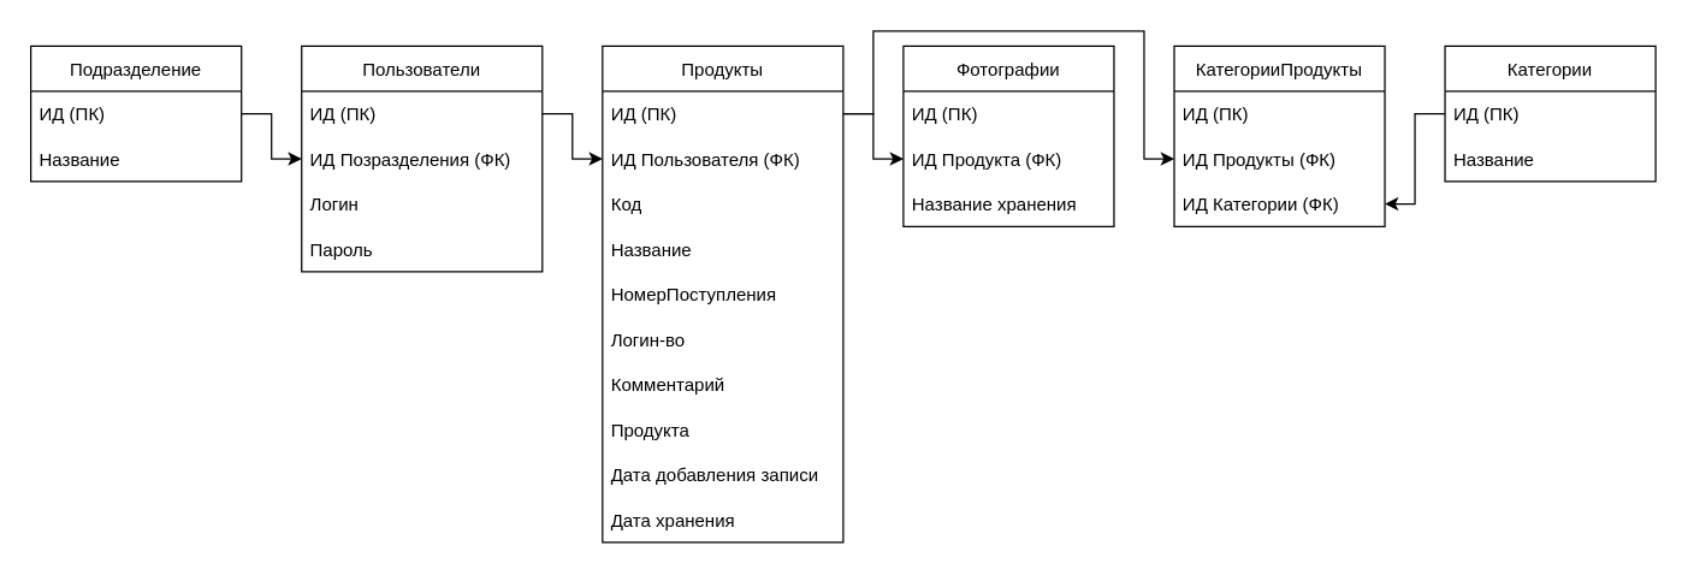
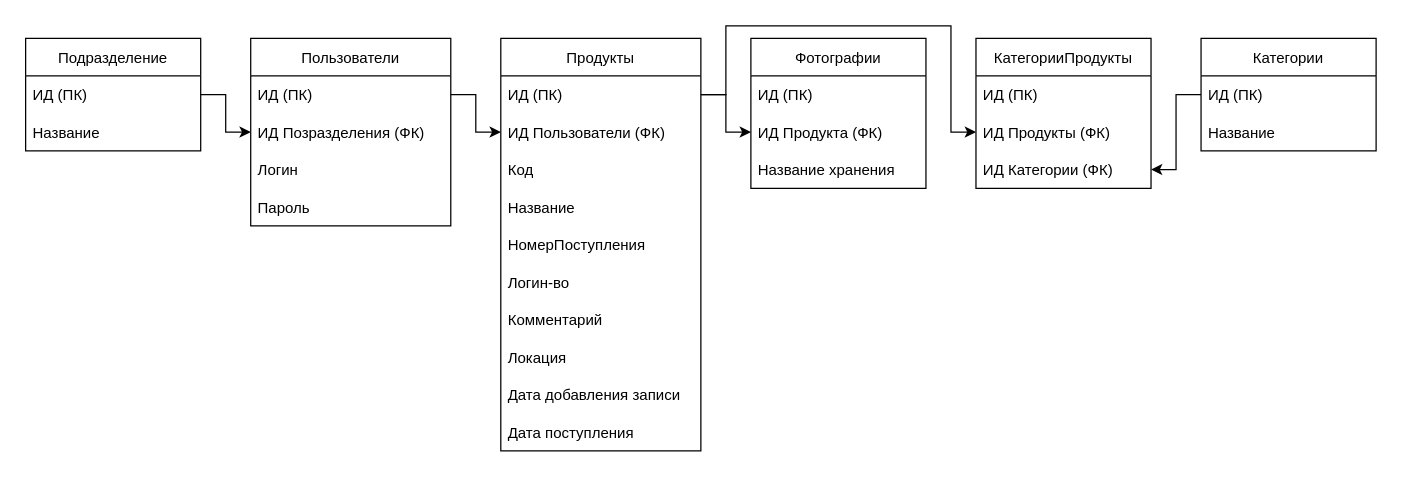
- <mxCell id="4" value="ИД Пользователя (ФК)" style="text;strokeColor=none;fillColor=none;align=left;verticalAlign=middle;spacingLeft=4;spacingRight=4;overflow=hidden;points=[[0,0.5],[1,0.5]];portConstraint=eastwest;rotatable=0;" vertex="1" parent="2"><mxGeometry y="60" width="160" height="30" as="geometry" /></mxCell>
+ <mxCell id="4" value="ИД Пользователи (ФК)" style="text;strokeColor=none;fillColor=none;align=left;verticalAlign=middle;spacingLeft=4;spacingRight=4;overflow=hidden;points=[[0,0.5],[1,0.5]];portConstraint=eastwest;rotatable=0;" vertex="1" parent="2"><mxGeometry y="60" width="160" height="30" as="geometry" /></mxCell>
- <mxCell id="10" value="Продукта" style="text;strokeColor=none;fillColor=none;align=left;verticalAlign=middle;spacingLeft=4;spacingRight=4;overflow=hidden;points=[[0,0.5],[1,0.5]];portConstraint=eastwest;rotatable=0;" vertex="1" parent="2"><mxGeometry y="240" width="160" height="30" as="geometry" /></mxCell>
+ <mxCell id="10" value="Локация" style="text;strokeColor=none;fillColor=none;align=left;verticalAlign=middle;spacingLeft=4;spacingRight=4;overflow=hidden;points=[[0,0.5],[1,0.5]];portConstraint=eastwest;rotatable=0;" vertex="1" parent="2"><mxGeometry y="240" width="160" height="30" as="geometry" /></mxCell>
- <mxCell id="12" value="Дата хранения" style="text;strokeColor=none;fillColor=none;align=left;verticalAlign=middle;spacingLeft=4;spacingRight=4;overflow=hidden;points=[[0,0.5],[1,0.5]];portConstraint=eastwest;rotatable=0;" vertex="1" parent="2"><mxGeometry y="300" width="160" height="30" as="geometry" /></mxCell>
+ <mxCell id="12" value="Дата поступления" style="text;strokeColor=none;fillColor=none;align=left;verticalAlign=middle;spacingLeft=4;spacingRight=4;overflow=hidden;points=[[0,0.5],[1,0.5]];portConstraint=eastwest;rotatable=0;" vertex="1" parent="2"><mxGeometry y="300" width="160" height="30" as="geometry" /></mxCell>
